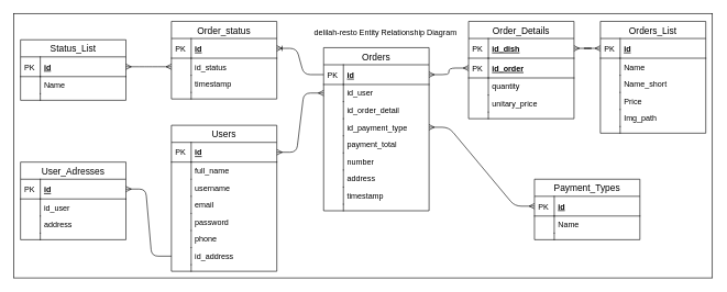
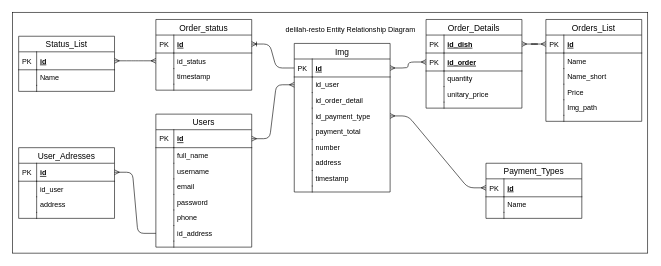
- <mxCell id="3" value="Orders" style="swimlane;fontStyle=0;childLayout=stackLayout;horizontal=1;startSize=26;horizontalStack=0;resizeParent=1;resizeParentMax=0;resizeLast=0;collapsible=1;marginBottom=0;align=center;fontSize=14;" parent="1" vertex="1"><mxGeometry x="490" y="72" width="160" height="248" as="geometry" /></mxCell>
+ <mxCell id="3" value="Img" style="swimlane;fontStyle=0;childLayout=stackLayout;horizontal=1;startSize=26;horizontalStack=0;resizeParent=1;resizeParentMax=0;resizeLast=0;collapsible=1;marginBottom=0;align=center;fontSize=14;" parent="1" vertex="1"><mxGeometry x="490" y="72" width="160" height="248" as="geometry" /></mxCell>
